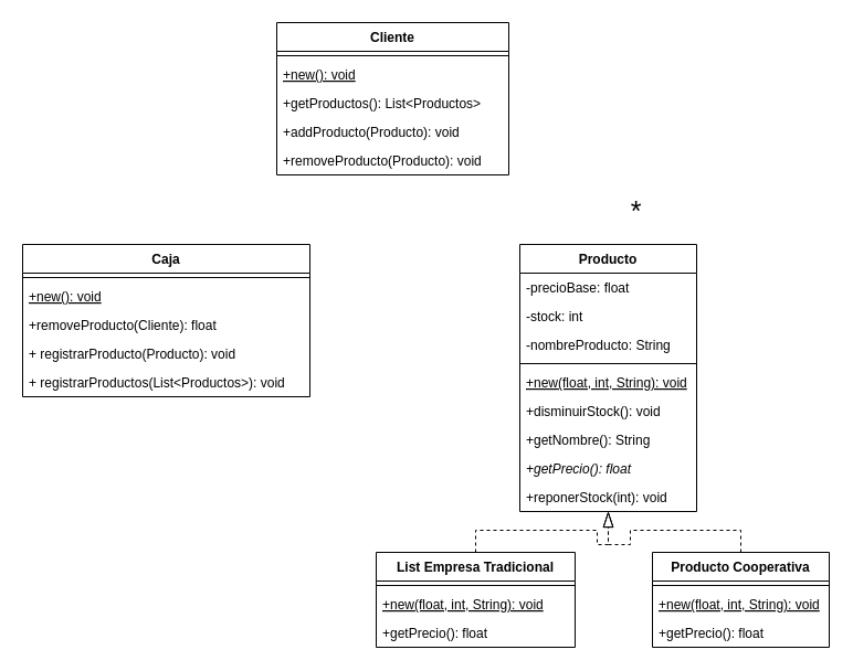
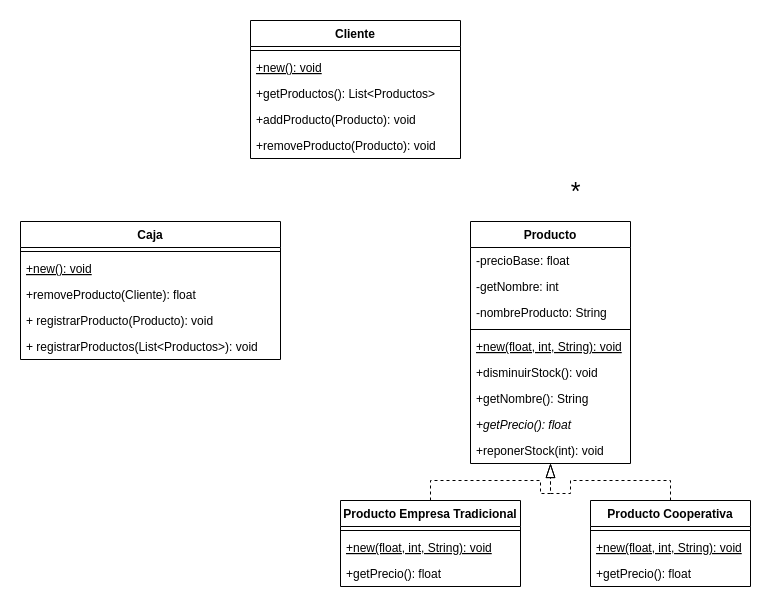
- <mxCell id="16" value="-stock: int" style="text;strokeColor=none;fillColor=none;align=left;verticalAlign=top;spacingLeft=4;spacingRight=4;overflow=hidden;rotatable=0;points=[[0,0.5],[1,0.5]];portConstraint=eastwest;" parent="14" vertex="1"><mxGeometry y="52" width="160" height="26" as="geometry" /></mxCell>
+ <mxCell id="16" value="-getNombre: int" style="text;strokeColor=none;fillColor=none;align=left;verticalAlign=top;spacingLeft=4;spacingRight=4;overflow=hidden;rotatable=0;points=[[0,0.5],[1,0.5]];portConstraint=eastwest;" parent="14" vertex="1"><mxGeometry y="52" width="160" height="26" as="geometry" /></mxCell>
- <mxCell id="30" value="List Empresa Tradicional" style="swimlane;fontStyle=1;align=center;verticalAlign=top;childLayout=stackLayout;horizontal=1;startSize=26;horizontalStack=0;resizeParent=1;resizeParentMax=0;resizeLast=0;collapsible=1;marginBottom=0;" parent="1" vertex="1"><mxGeometry x="340" y="500" width="180" height="86" as="geometry" /></mxCell>
+ <mxCell id="30" value="Producto Empresa Tradicional" style="swimlane;fontStyle=1;align=center;verticalAlign=top;childLayout=stackLayout;horizontal=1;startSize=26;horizontalStack=0;resizeParent=1;resizeParentMax=0;resizeLast=0;collapsible=1;marginBottom=0;" parent="1" vertex="1"><mxGeometry x="340" y="500" width="180" height="86" as="geometry" /></mxCell>
